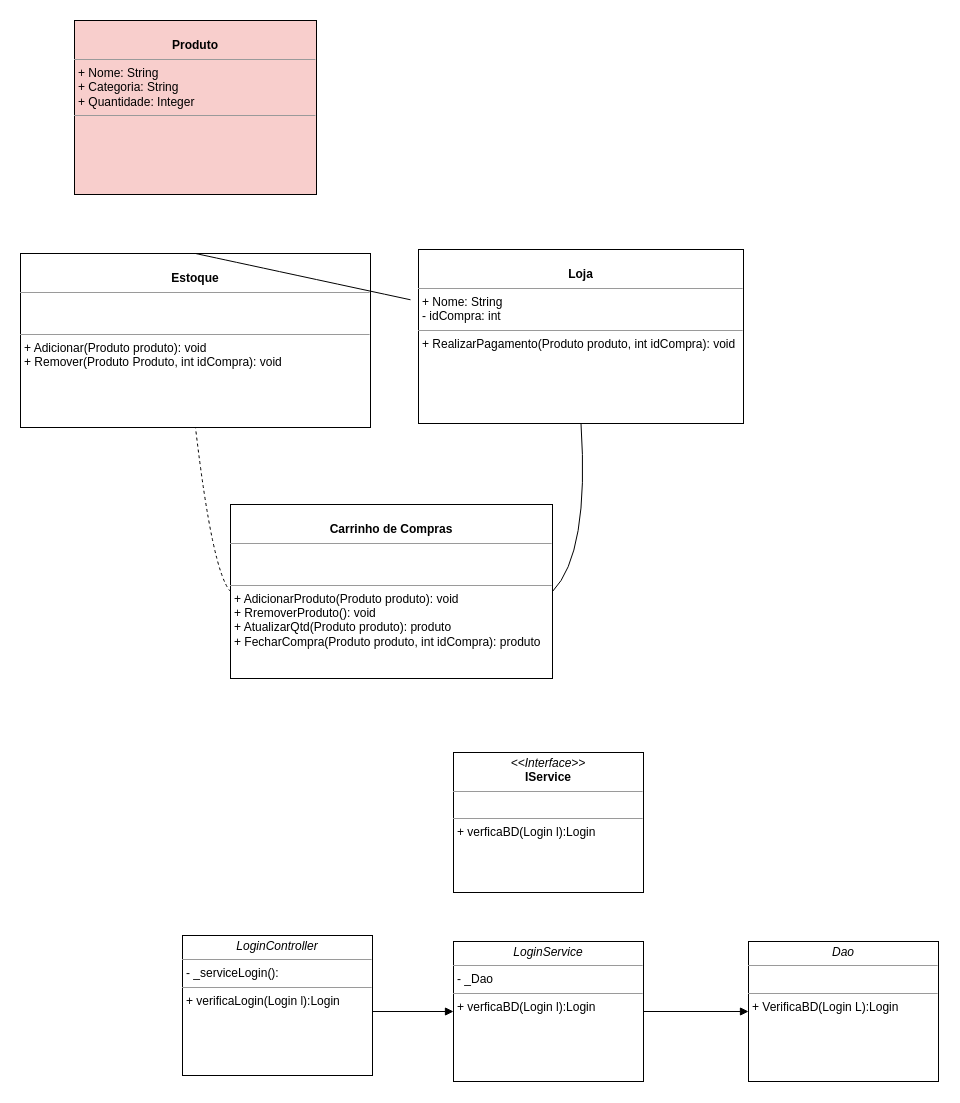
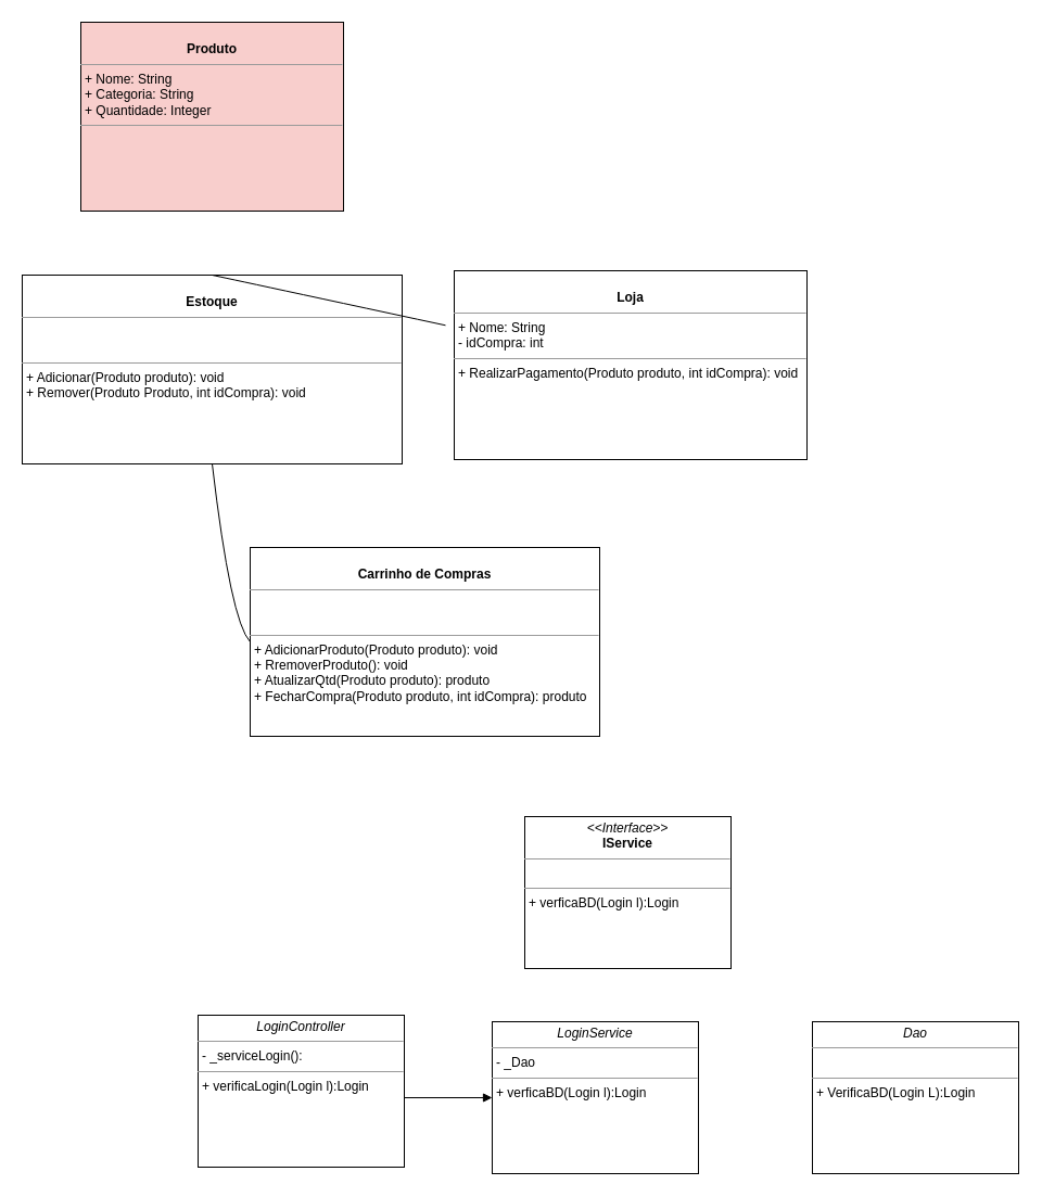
- <mxCell id="5" value="" style="endArrow=none;html=1;rounded=0;fontSize=12;startSize=14;endSize=14;sourcePerimeterSpacing=8;targetPerimeterSpacing=8;curved=1;entryX=0.5;entryY=1;entryDx=0;entryDy=0;exitX=0;exitY=0.5;exitDx=0;exitDy=0;dashed=1;" parent="1" source="2" target="4" edge="1"><mxGeometry width="50" height="50" relative="1" as="geometry"><mxPoint x="227" y="543" as="sourcePoint" /><mxPoint x="369" y="486" as="targetPoint" /><Array as="points"><mxPoint x="212" y="572" /></Array></mxGeometry></mxCell>
+ <mxCell id="5" value="" style="endArrow=none;html=1;rounded=0;fontSize=12;startSize=14;endSize=14;sourcePerimeterSpacing=8;targetPerimeterSpacing=8;curved=1;entryX=0.5;entryY=1;entryDx=0;entryDy=0;exitX=0;exitY=0.5;exitDx=0;exitDy=0;" parent="1" source="2" target="4" edge="1"><mxGeometry width="50" height="50" relative="1" as="geometry"><mxPoint x="227" y="543" as="sourcePoint" /><mxPoint x="369" y="486" as="targetPoint" /><Array as="points"><mxPoint x="212" y="572" /></Array></mxGeometry></mxCell>
- <mxCell id="6" value="" style="endArrow=none;html=1;rounded=0;fontSize=12;startSize=14;endSize=14;sourcePerimeterSpacing=8;targetPerimeterSpacing=8;curved=1;entryX=0.5;entryY=1;entryDx=0;entryDy=0;exitX=1;exitY=0.5;exitDx=0;exitDy=0;" parent="1" source="2" target="3" edge="1"><mxGeometry width="50" height="50" relative="1" as="geometry"><mxPoint x="319" y="536" as="sourcePoint" /><mxPoint x="369" y="486" as="targetPoint" /><Array as="points"><mxPoint x="589" y="553" /></Array></mxGeometry></mxCell>
- <mxCell id="12" value="&lt;p style=&quot;margin:0px;margin-top:4px;text-align:center;&quot;&gt;&lt;i&gt;&amp;lt;&amp;lt;Interface&amp;gt;&amp;gt;&lt;/i&gt;&lt;br&gt;&lt;b&gt;IService&lt;/b&gt;&lt;/p&gt;&lt;hr size=&quot;1&quot;&gt;&lt;p style=&quot;margin:0px;margin-left:4px;&quot;&gt;&lt;br&gt;&lt;/p&gt;&lt;hr size=&quot;1&quot;&gt;&lt;p style=&quot;margin:0px;margin-left:4px;&quot;&gt;+ verficaBD(Login l):Login&lt;br&gt;&lt;/p&gt;" style="verticalAlign=top;align=left;overflow=fill;fontSize=12;fontFamily=Helvetica;html=1;" parent="1" vertex="1"><mxGeometry x="453" y="752" width="190" height="140" as="geometry" /></mxCell>
+ <mxCell id="12" value="&lt;p style=&quot;margin:0px;margin-top:4px;text-align:center;&quot;&gt;&lt;i&gt;&amp;lt;&amp;lt;Interface&amp;gt;&amp;gt;&lt;/i&gt;&lt;br&gt;&lt;b&gt;IService&lt;/b&gt;&lt;/p&gt;&lt;hr size=&quot;1&quot;&gt;&lt;p style=&quot;margin:0px;margin-left:4px;&quot;&gt;&lt;br&gt;&lt;/p&gt;&lt;hr size=&quot;1&quot;&gt;&lt;p style=&quot;margin:0px;margin-left:4px;&quot;&gt;+ verficaBD(Login l):Login&lt;br&gt;&lt;/p&gt;" style="verticalAlign=top;align=left;overflow=fill;fontSize=12;fontFamily=Helvetica;html=1;" parent="1" vertex="1"><mxGeometry x="483" y="752" width="190" height="140" as="geometry" /></mxCell>
- <mxCell id="14" value="" style="endArrow=block;endFill=1;html=1;edgeStyle=orthogonalEdgeStyle;align=left;verticalAlign=top;rounded=0;exitX=1;exitY=0.5;exitDx=0;exitDy=0;entryX=0;entryY=0.5;entryDx=0;entryDy=0;" parent="1" source="10" target="11" edge="1"><mxGeometry x="-1" relative="1" as="geometry"><mxPoint x="382" y="1021" as="sourcePoint" /><mxPoint x="463" y="1021" as="targetPoint" /></mxGeometry></mxCell>
